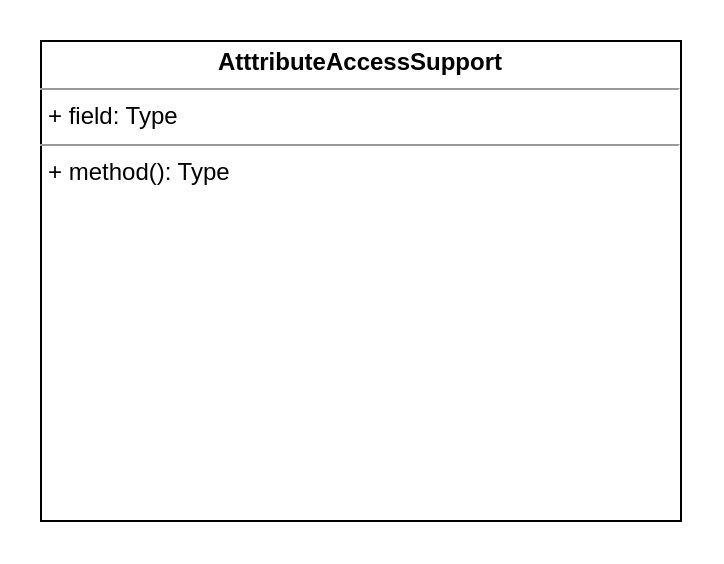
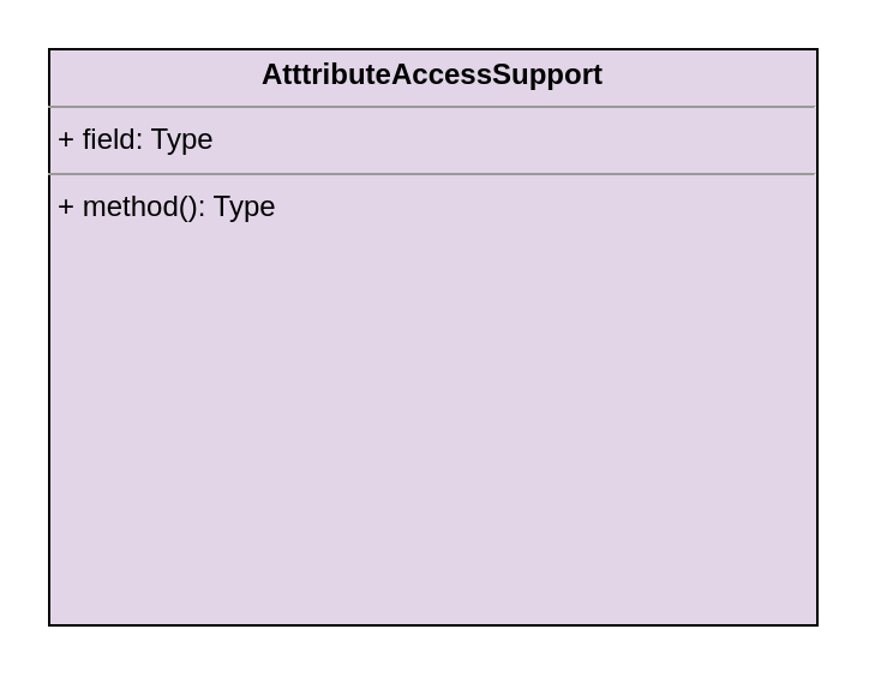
- <mxCell id="2" value="&lt;p style=&quot;margin: 0px ; margin-top: 4px ; text-align: center&quot;&gt;&lt;b&gt;AtttributeAccessSupport&lt;/b&gt;&lt;/p&gt;&lt;hr size=&quot;1&quot;&gt;&lt;p style=&quot;margin: 0px ; margin-left: 4px&quot;&gt;+ field: Type&lt;/p&gt;&lt;hr size=&quot;1&quot;&gt;&lt;p style=&quot;margin: 0px ; margin-left: 4px&quot;&gt;+ method(): Type&lt;/p&gt;" style="verticalAlign=top;align=left;overflow=fill;fontSize=12;fontFamily=Helvetica;html=1;" parent="1" vertex="1"><mxGeometry x="20" y="20" width="320" height="240" as="geometry" /></mxCell>
+ <mxCell id="2" value="&lt;p style=&quot;margin: 0px ; margin-top: 4px ; text-align: center&quot;&gt;&lt;b&gt;AtttributeAccessSupport&lt;/b&gt;&lt;/p&gt;&lt;hr size=&quot;1&quot;&gt;&lt;p style=&quot;margin: 0px ; margin-left: 4px&quot;&gt;+ field: Type&lt;/p&gt;&lt;hr size=&quot;1&quot;&gt;&lt;p style=&quot;margin: 0px ; margin-left: 4px&quot;&gt;+ method(): Type&lt;/p&gt;" style="verticalAlign=top;align=left;overflow=fill;fontSize=12;fontFamily=Helvetica;html=1;fillColor=#e1d5e7;" parent="1" vertex="1"><mxGeometry x="20" y="20" width="320" height="240" as="geometry" /></mxCell>
